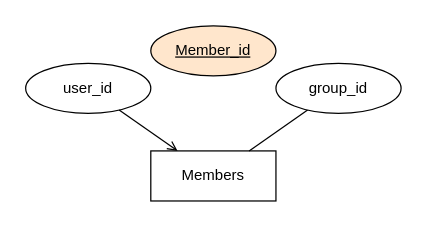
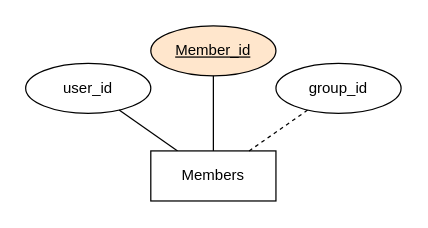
+ <mxCell id="5" value="" style="endArrow=none;html=1;rounded=0;" edge="1" parent="1" source="4" target="6"><mxGeometry relative="1" as="geometry"><mxPoint x="80" y="442.5" as="sourcePoint" /><mxPoint x="240" y="442.5" as="targetPoint" /></mxGeometry></mxCell>
- <mxCell id="7" value="" style="endArrow=none;html=1;rounded=0;" edge="1" parent="1" source="8" target="6"><mxGeometry relative="1" as="geometry"><mxPoint x="170" y="352.5" as="sourcePoint" /><mxPoint x="330" y="352.5" as="targetPoint" /></mxGeometry></mxCell>
+ <mxCell id="7" value="" style="endArrow=none;html=1;rounded=0;dashed=1;" edge="1" parent="1" source="8" target="6"><mxGeometry relative="1" as="geometry"><mxPoint x="170" y="352.5" as="sourcePoint" /><mxPoint x="330" y="352.5" as="targetPoint" /></mxGeometry></mxCell>
- <mxCell id="3" value="" style="endArrow=open;html=1;rounded=0;" edge="1" parent="1" source="2" target="6"><mxGeometry relative="1" as="geometry"><mxPoint x="70" y="432.5" as="sourcePoint" /><mxPoint x="230" y="432.5" as="targetPoint" /></mxGeometry></mxCell>
+ <mxCell id="3" value="" style="endArrow=none;html=1;rounded=0;" edge="1" parent="1" source="2" target="6"><mxGeometry relative="1" as="geometry"><mxPoint x="70" y="432.5" as="sourcePoint" /><mxPoint x="230" y="432.5" as="targetPoint" /></mxGeometry></mxCell>
